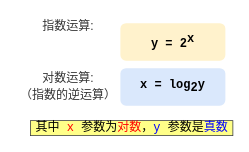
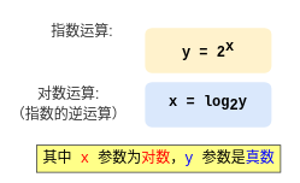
- <mxCell id="5" value="&lt;span style=&quot;color: rgb(51 , 51 , 51) ; font-family: &amp;#34;pingfang sc&amp;#34; , &amp;#34;lantinghei sc&amp;#34; , &amp;#34;microsoft yahei&amp;#34; , &amp;#34;hiragino sans gb&amp;#34; , &amp;#34;microsoft sans serif&amp;#34; , &amp;#34;wenquanyi micro hei&amp;#34; , &amp;#34;helvetica&amp;#34; , sans-serif ; background-color: rgb(255 , 255 , 255)&quot;&gt;对数运算:&lt;br&gt;（指数的逆运算）&lt;br&gt;&lt;/span&gt;" style="text;html=1;align=center;verticalAlign=middle;resizable=0;points=[];autosize=1;fontSize=16;fontFamily=Courier New;" vertex="1" parent="1"><mxGeometry x="20" y="90" width="140" height="50" as="geometry" /></mxCell>
+ <mxCell id="5" value="&lt;span style=&quot;color: rgb(51 , 51 , 51) ; font-family: &amp;#34;pingfang sc&amp;#34; , &amp;#34;lantinghei sc&amp;#34; , &amp;#34;microsoft yahei&amp;#34; , &amp;#34;hiragino sans gb&amp;#34; , &amp;#34;microsoft sans serif&amp;#34; , &amp;#34;wenquanyi micro hei&amp;#34; , &amp;#34;helvetica&amp;#34; , sans-serif ; background-color: rgb(255 , 255 , 255)&quot;&gt;对数运算:&lt;br&gt;（指数的逆运算）&lt;br&gt;&lt;/span&gt;" style="text;html=1;align=center;verticalAlign=middle;resizable=0;points=[];autosize=1;fontSize=16;fontFamily=Courier New;" vertex="1" parent="1"><mxGeometry x="5" y="90" width="140" height="50" as="geometry" /></mxCell>
- <mxCell id="6" value="其中 &lt;font color=&quot;#ff0000&quot;&gt;x&lt;/font&gt; 参数为&lt;font color=&quot;#ff0000&quot;&gt;对数&lt;/font&gt;，&lt;font color=&quot;#0000ff&quot;&gt;y&lt;/font&gt; 参数是&lt;font color=&quot;#0000ff&quot;&gt;真数&lt;/font&gt;" style="text;html=1;align=center;verticalAlign=middle;resizable=0;points=[];autosize=1;fontSize=16;fontFamily=Courier New;fillColor=#ffff88;strokeColor=#36393d;fontStyle=0" vertex="1" parent="1"><mxGeometry x="40" y="160" width="270" height="20" as="geometry" /></mxCell>
+ <mxCell id="6" value="其中 &lt;font color=&quot;#ff0000&quot;&gt;x&lt;/font&gt; 参数为&lt;font color=&quot;#ff0000&quot;&gt;对数&lt;/font&gt;，&lt;font color=&quot;#0000ff&quot;&gt;y&lt;/font&gt; 参数是&lt;font color=&quot;#0000ff&quot;&gt;真数&lt;/font&gt;" style="text;html=1;align=center;verticalAlign=middle;resizable=0;points=[];autosize=1;fontSize=16;fontFamily=Courier New;fillColor=#ffff88;strokeColor=#36393d;fontStyle=0" vertex="1" parent="1"><mxGeometry x="40" y="160" width="270" height="30" as="geometry" /></mxCell>
